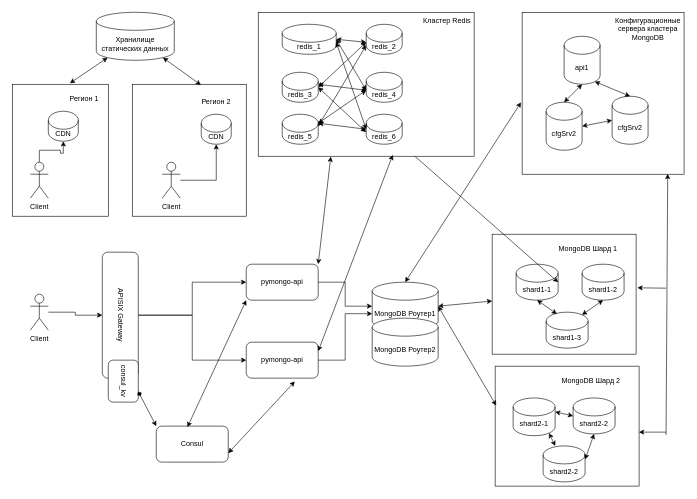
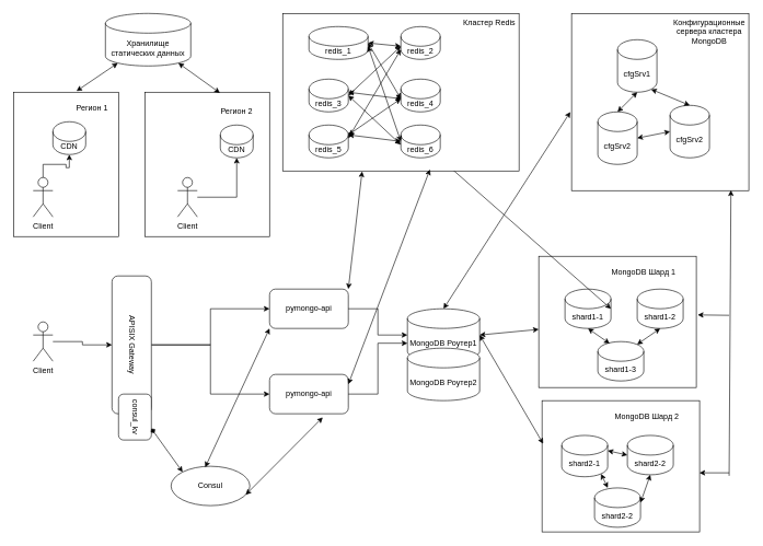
- <mxCell id="6" value="api1" style="shape=cylinder3;whiteSpace=wrap;html=1;boundedLbl=1;backgroundOutline=1;size=15;" parent="1" vertex="1"><mxGeometry x="940" y="60" width="60" height="80" as="geometry" /></mxCell>
+ <mxCell id="6" value="cfgSrv1" style="shape=cylinder3;whiteSpace=wrap;html=1;boundedLbl=1;backgroundOutline=1;size=15;" parent="1" vertex="1"><mxGeometry x="940" y="60" width="60" height="80" as="geometry" /></mxCell>
- <mxCell id="59" value="Consul" style="rounded=1;whiteSpace=wrap;html=1;" parent="1" vertex="1"><mxGeometry x="260" y="710" width="120" height="60" as="geometry" /></mxCell>
+ <mxCell id="59" value="Consul" style="ellipse;whiteSpace=wrap;html=1;" parent="1" vertex="1"><mxGeometry x="260" y="710" width="120" height="60" as="geometry" /></mxCell>
